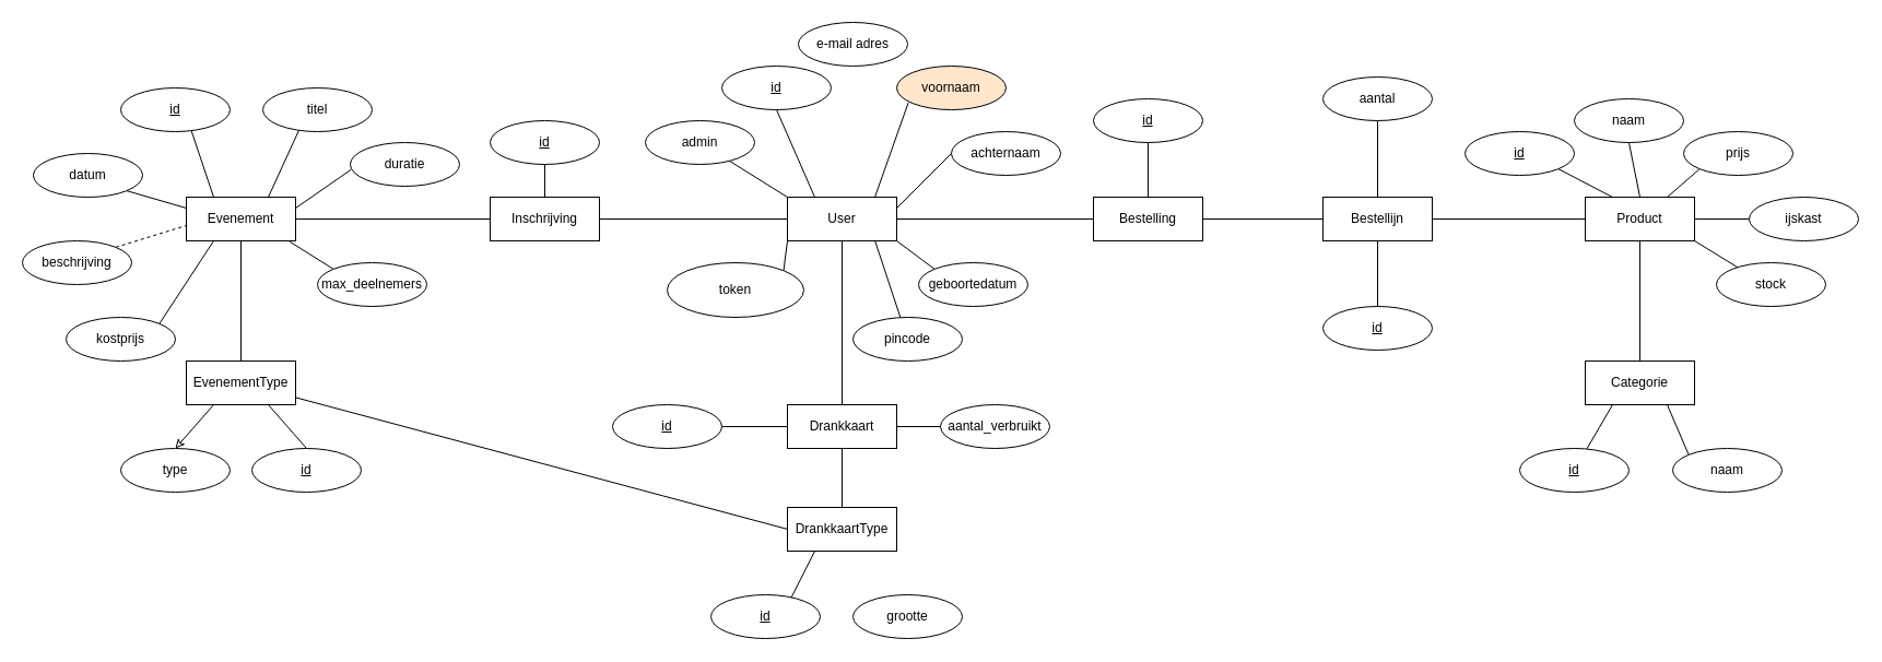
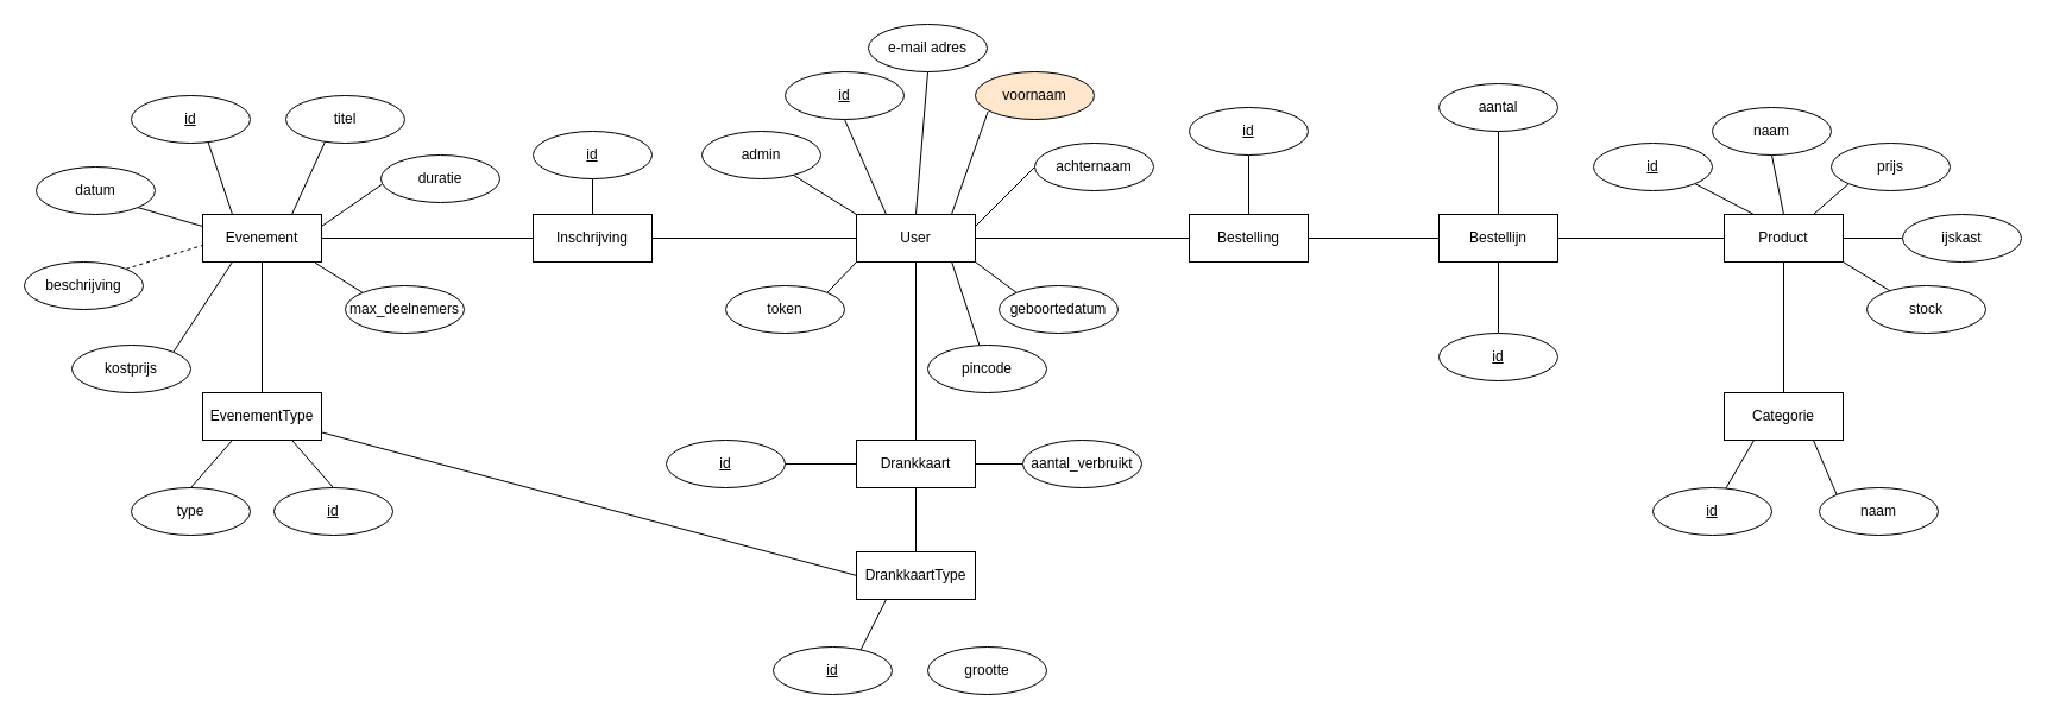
+ <mxCell id="11" style="edgeStyle=none;rounded=0;orthogonalLoop=1;jettySize=auto;html=1;exitX=0.5;exitY=0;exitDx=0;exitDy=0;entryX=0.5;entryY=1;entryDx=0;entryDy=0;endArrow=none;endFill=0;" parent="1" source="18" target="35" edge="1"><mxGeometry relative="1" as="geometry" /></mxCell>
- <mxCell id="46" value="token" style="ellipse;whiteSpace=wrap;html=1;align=center;" parent="1" vertex="1"><mxGeometry x="610" y="240" width="125" height="50" as="geometry" /></mxCell>
+ <mxCell id="46" value="token" style="ellipse;whiteSpace=wrap;html=1;align=center;" parent="1" vertex="1"><mxGeometry x="610" y="240" width="100" height="40" as="geometry" /></mxCell>
- <mxCell id="31" style="edgeStyle=none;rounded=0;orthogonalLoop=1;jettySize=auto;html=1;exitX=0.25;exitY=1;exitDx=0;exitDy=0;entryX=0.5;entryY=0;entryDx=0;entryDy=0;endArrow=classic;endFill=0;" parent="1" source="32" target="29" edge="1"><mxGeometry relative="1" as="geometry" /></mxCell>
+ <mxCell id="31" style="edgeStyle=none;rounded=0;orthogonalLoop=1;jettySize=auto;html=1;exitX=0.25;exitY=1;exitDx=0;exitDy=0;entryX=0.5;entryY=0;entryDx=0;entryDy=0;endArrow=none;endFill=0;" parent="1" source="32" target="29" edge="1"><mxGeometry relative="1" as="geometry" /></mxCell>
